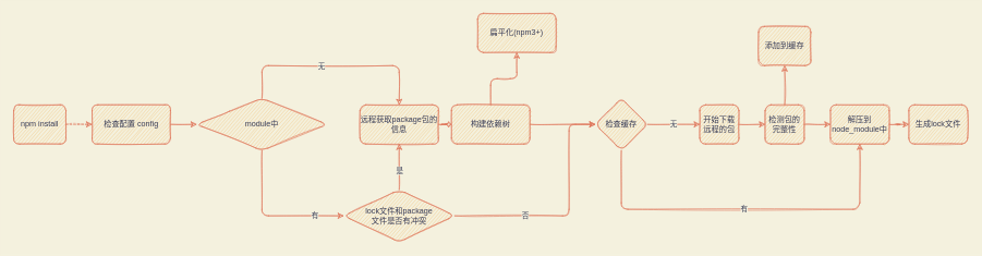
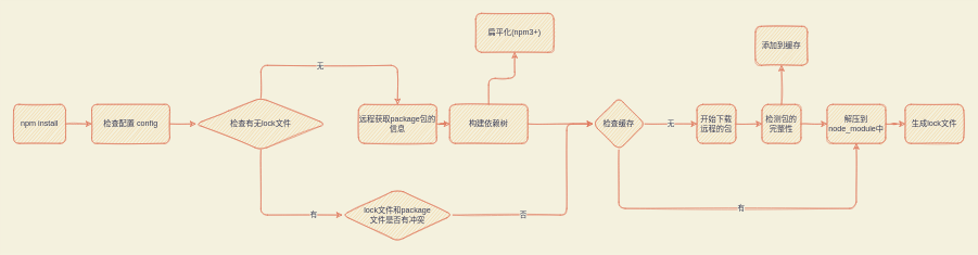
- <mxCell id="2" value="" style="edgeStyle=orthogonalEdgeStyle;orthogonalLoop=1;jettySize=auto;html=1;labelBackgroundColor=#F4F1DE;strokeColor=#E07A5F;fontColor=#393C56;sketch=1;dashed=1;" parent="1" source="3" target="5" edge="1"><mxGeometry relative="1" as="geometry" /></mxCell>
+ <mxCell id="2" value="" style="edgeStyle=orthogonalEdgeStyle;orthogonalLoop=1;jettySize=auto;html=1;labelBackgroundColor=#F4F1DE;strokeColor=#E07A5F;fontColor=#393C56;sketch=1;" parent="1" source="3" target="5" edge="1"><mxGeometry relative="1" as="geometry" /></mxCell>
- <mxCell id="10" value="module中" style="rhombus;whiteSpace=wrap;html=1;fillColor=#F2CC8F;strokeColor=#E07A5F;fontColor=#393C56;rounded=1;sketch=1;" parent="1" vertex="1"><mxGeometry x="300" y="150" width="200" height="80" as="geometry" /></mxCell>
+ <mxCell id="10" value="检查有无lock文件" style="rhombus;whiteSpace=wrap;html=1;fillColor=#F2CC8F;strokeColor=#E07A5F;fontColor=#393C56;rounded=1;sketch=1;" parent="1" vertex="1"><mxGeometry x="300" y="150" width="200" height="80" as="geometry" /></mxCell>
- <mxCell id="11" value="" style="edgeStyle=orthogonalEdgeStyle;orthogonalLoop=1;jettySize=auto;html=1;labelBackgroundColor=#F4F1DE;strokeColor=#E07A5F;fontColor=#393C56;sketch=1;endArrow=diamond;" parent="1" source="12" target="20" edge="1"><mxGeometry relative="1" as="geometry" /></mxCell>
+ <mxCell id="11" value="" style="edgeStyle=orthogonalEdgeStyle;orthogonalLoop=1;jettySize=auto;html=1;labelBackgroundColor=#F4F1DE;strokeColor=#E07A5F;fontColor=#393C56;sketch=1;" parent="1" source="12" target="20" edge="1"><mxGeometry relative="1" as="geometry" /></mxCell>
- <mxCell id="13" value="" style="edgeStyle=orthogonalEdgeStyle;orthogonalLoop=1;jettySize=auto;html=1;labelBackgroundColor=#F4F1DE;strokeColor=#E07A5F;fontColor=#393C56;sketch=1;" parent="1" source="17" target="12" edge="1"><mxGeometry relative="1" as="geometry" /></mxCell>
- <mxCell id="14" value="是" style="edgeLabel;html=1;align=center;verticalAlign=middle;resizable=0;points=[];labelBackgroundColor=#F4F1DE;fontColor=#393C56;rounded=1;sketch=1;" parent="13" vertex="1" connectable="0"><mxGeometry x="0.114" y="-2" relative="1" as="geometry"><mxPoint x="-2" y="9" as="offset" /></mxGeometry></mxCell>
